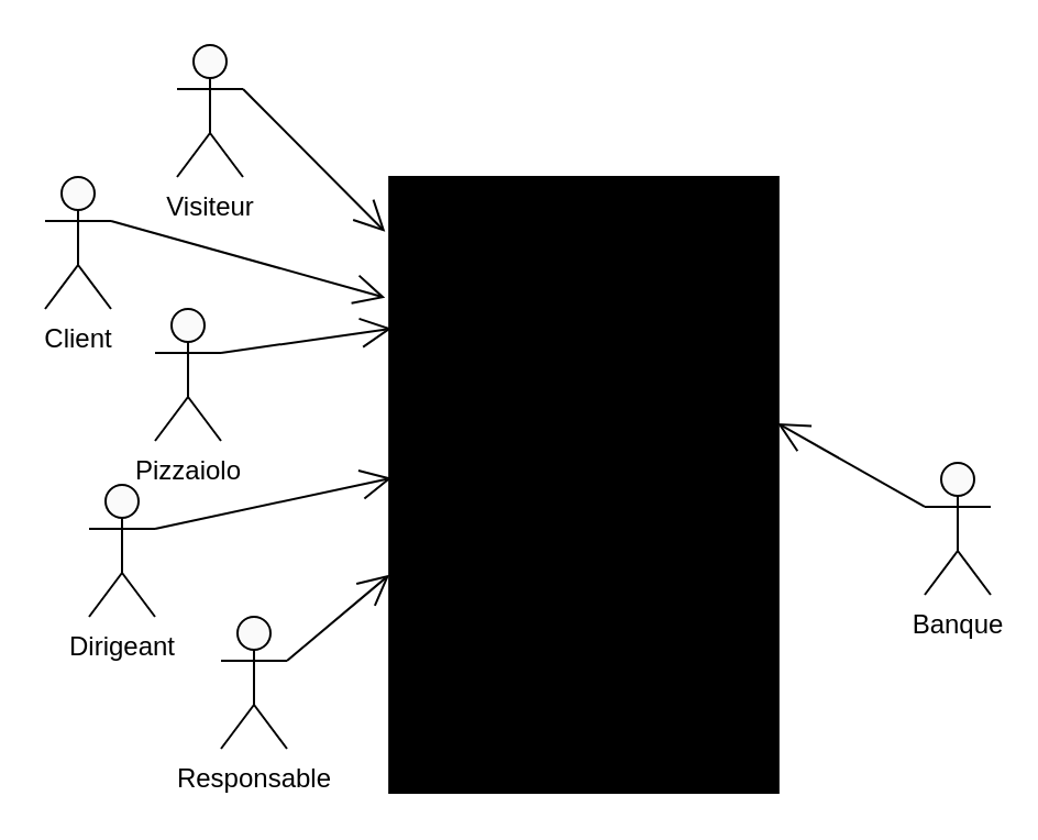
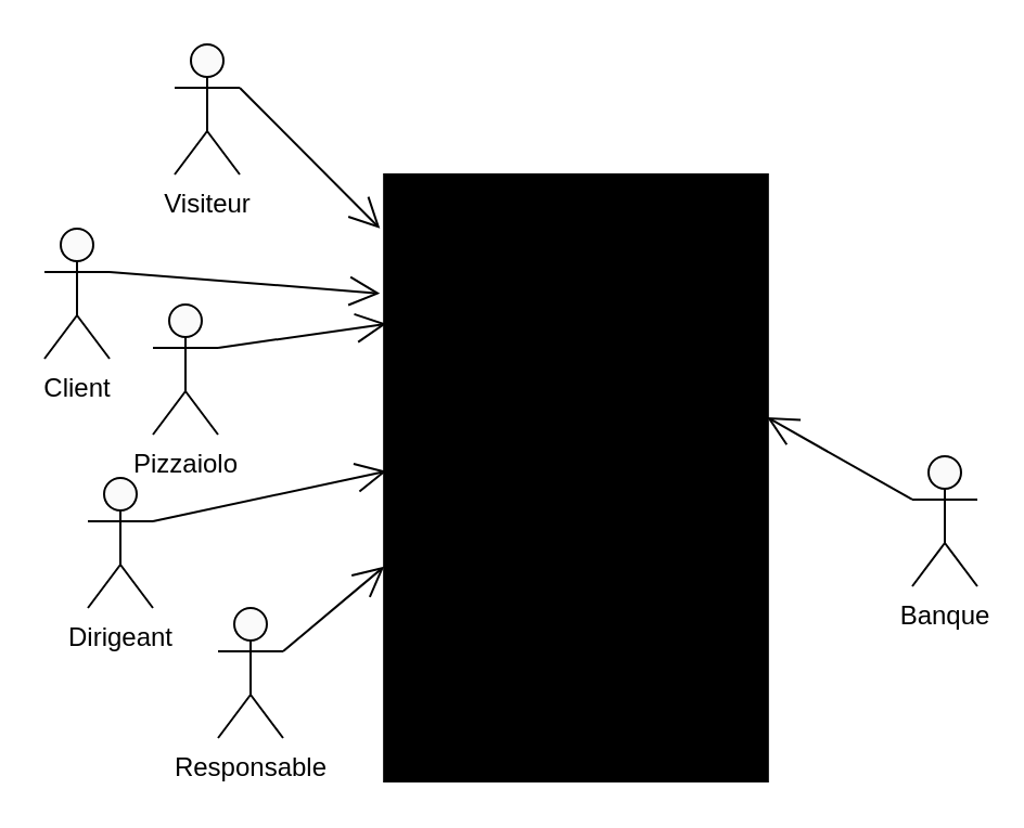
- <mxCell id="3" value="Client" style="shape=umlActor;verticalLabelPosition=bottom;verticalAlign=top;html=1;fillColor=#FAFAFA;" vertex="1" parent="1"><mxGeometry x="20" y="80" width="30" height="60" as="geometry" /></mxCell>
+ <mxCell id="3" value="Client" style="shape=umlActor;verticalLabelPosition=bottom;verticalAlign=top;html=1;fillColor=#FAFAFA;" vertex="1" parent="1"><mxGeometry x="20" y="105" width="30" height="60" as="geometry" /></mxCell>
